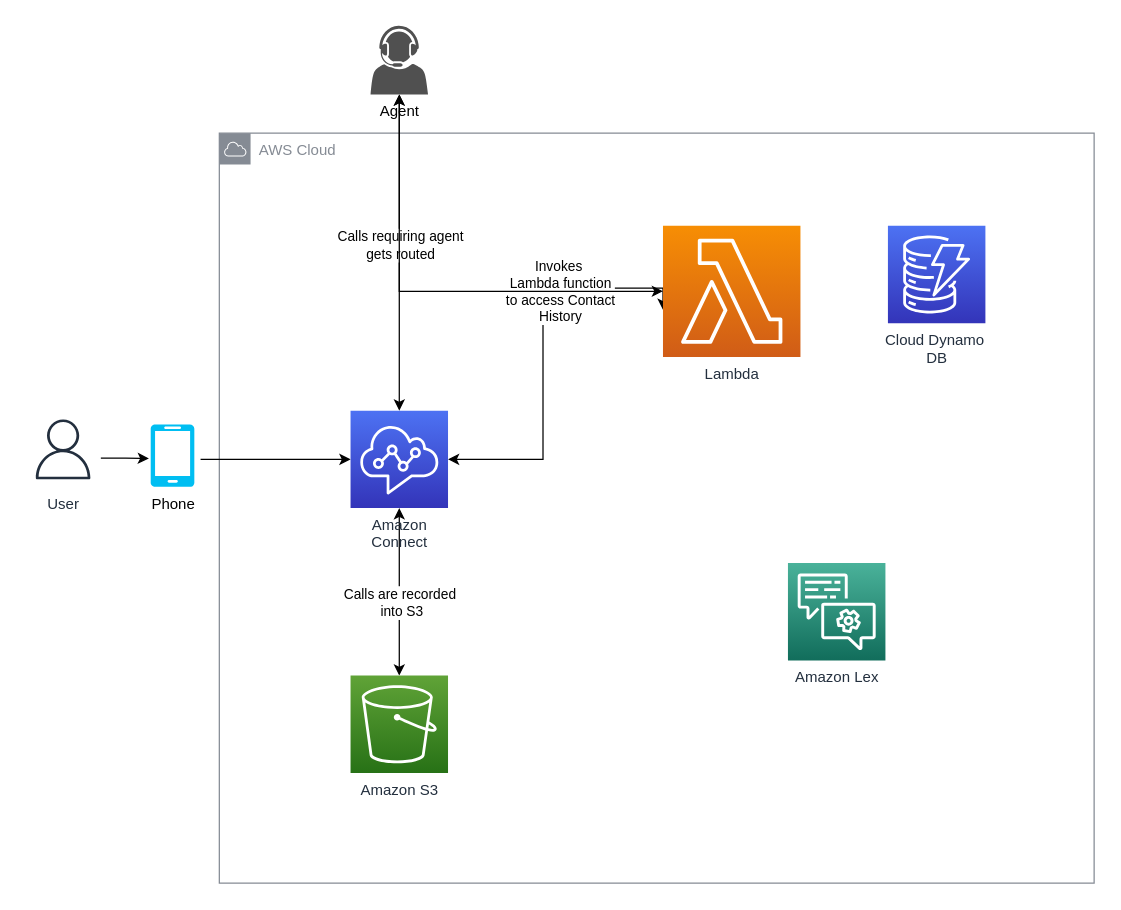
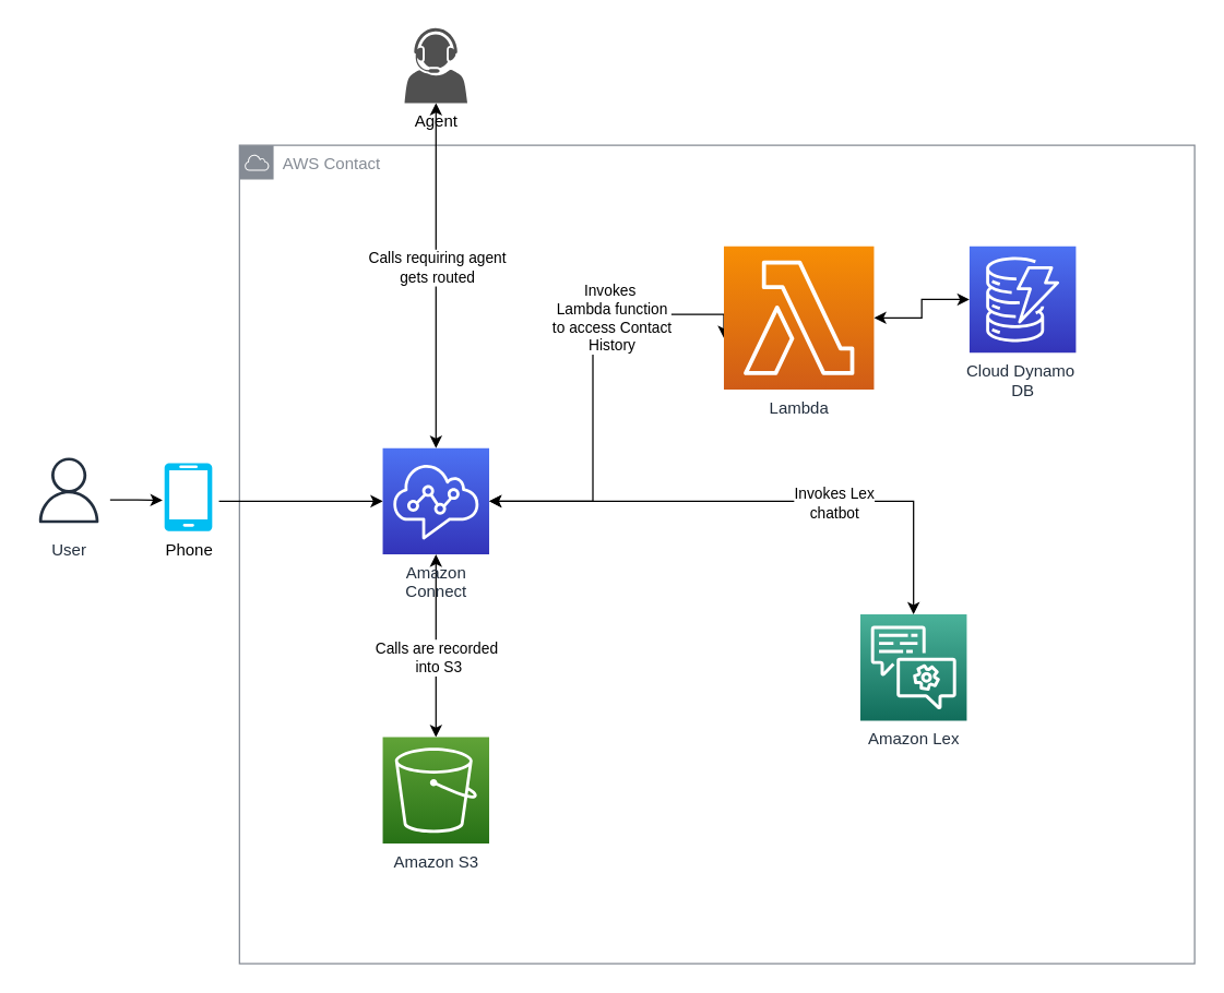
- <mxCell id="2" value="AWS Cloud" style="outlineConnect=0;gradientColor=none;html=1;whiteSpace=wrap;fontSize=12;fontStyle=0;shape=mxgraph.aws4.group;grIcon=mxgraph.aws4.group_aws_cloud;strokeColor=#858B94;fillColor=none;verticalAlign=top;align=left;spacingLeft=30;fontColor=#858B94;dashed=0;" vertex="1" parent="1"><mxGeometry x="175" y="106" width="700" height="600" as="geometry" /></mxCell>
+ <mxCell id="2" value="AWS Contact" style="outlineConnect=0;gradientColor=none;html=1;whiteSpace=wrap;fontSize=12;fontStyle=0;shape=mxgraph.aws4.group;grIcon=mxgraph.aws4.group_aws_cloud;strokeColor=#858B94;fillColor=none;verticalAlign=top;align=left;spacingLeft=30;fontColor=#858B94;dashed=0;" vertex="1" parent="1"><mxGeometry x="175" y="106" width="700" height="600" as="geometry" /></mxCell>
- <mxCell id="18" style="edgeStyle=orthogonalEdgeStyle;rounded=0;orthogonalLoop=1;jettySize=auto;html=1;startArrow=classic;startFill=1;" edge="1" parent="1" source="19" target="21"><mxGeometry relative="1" as="geometry" /></mxCell>
+ <mxCell id="18" style="edgeStyle=orthogonalEdgeStyle;rounded=0;orthogonalLoop=1;jettySize=auto;html=1;startArrow=classic;startFill=1;" edge="1" parent="1" source="19" target="17"><mxGeometry relative="1" as="geometry" /></mxCell>
+ <mxCell id="7" style="edgeStyle=orthogonalEdgeStyle;rounded=0;orthogonalLoop=1;jettySize=auto;html=1;startArrow=classic;startFill=1;" edge="1" parent="1" source="11" target="16"><mxGeometry relative="1" as="geometry" /></mxCell>
+ <mxCell id="8" value="Invokes Lex &lt;br&gt;chatbot" style="edgeLabel;html=1;align=center;verticalAlign=middle;resizable=0;points=[];" vertex="1" connectable="0" parent="7"><mxGeometry x="0.279" y="-1" relative="1" as="geometry"><mxPoint as="offset" /></mxGeometry></mxCell>
